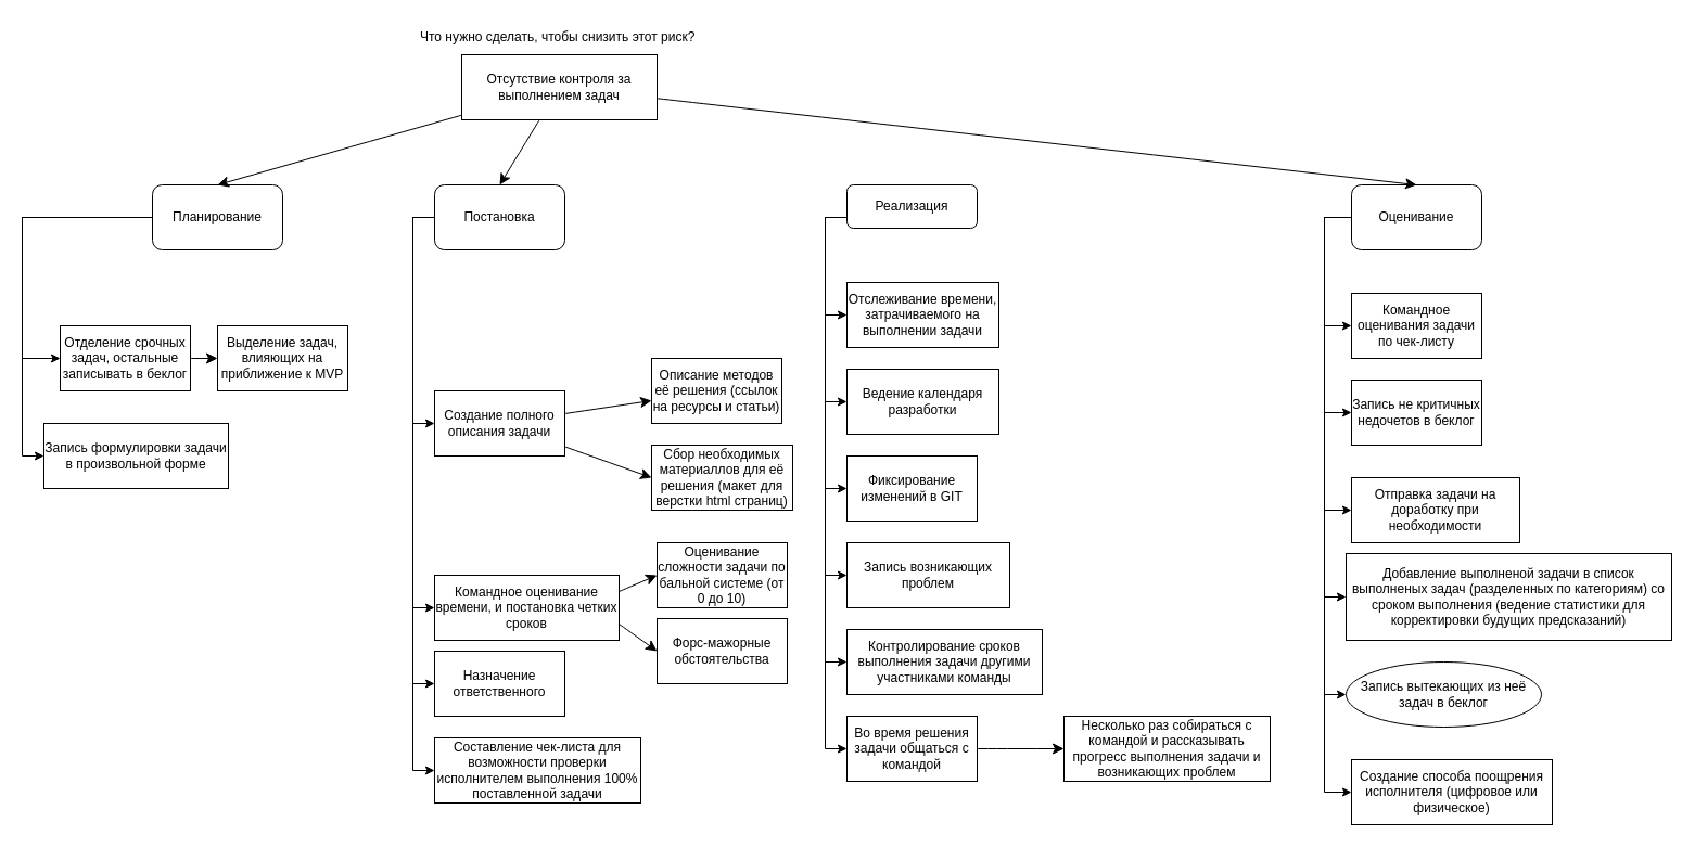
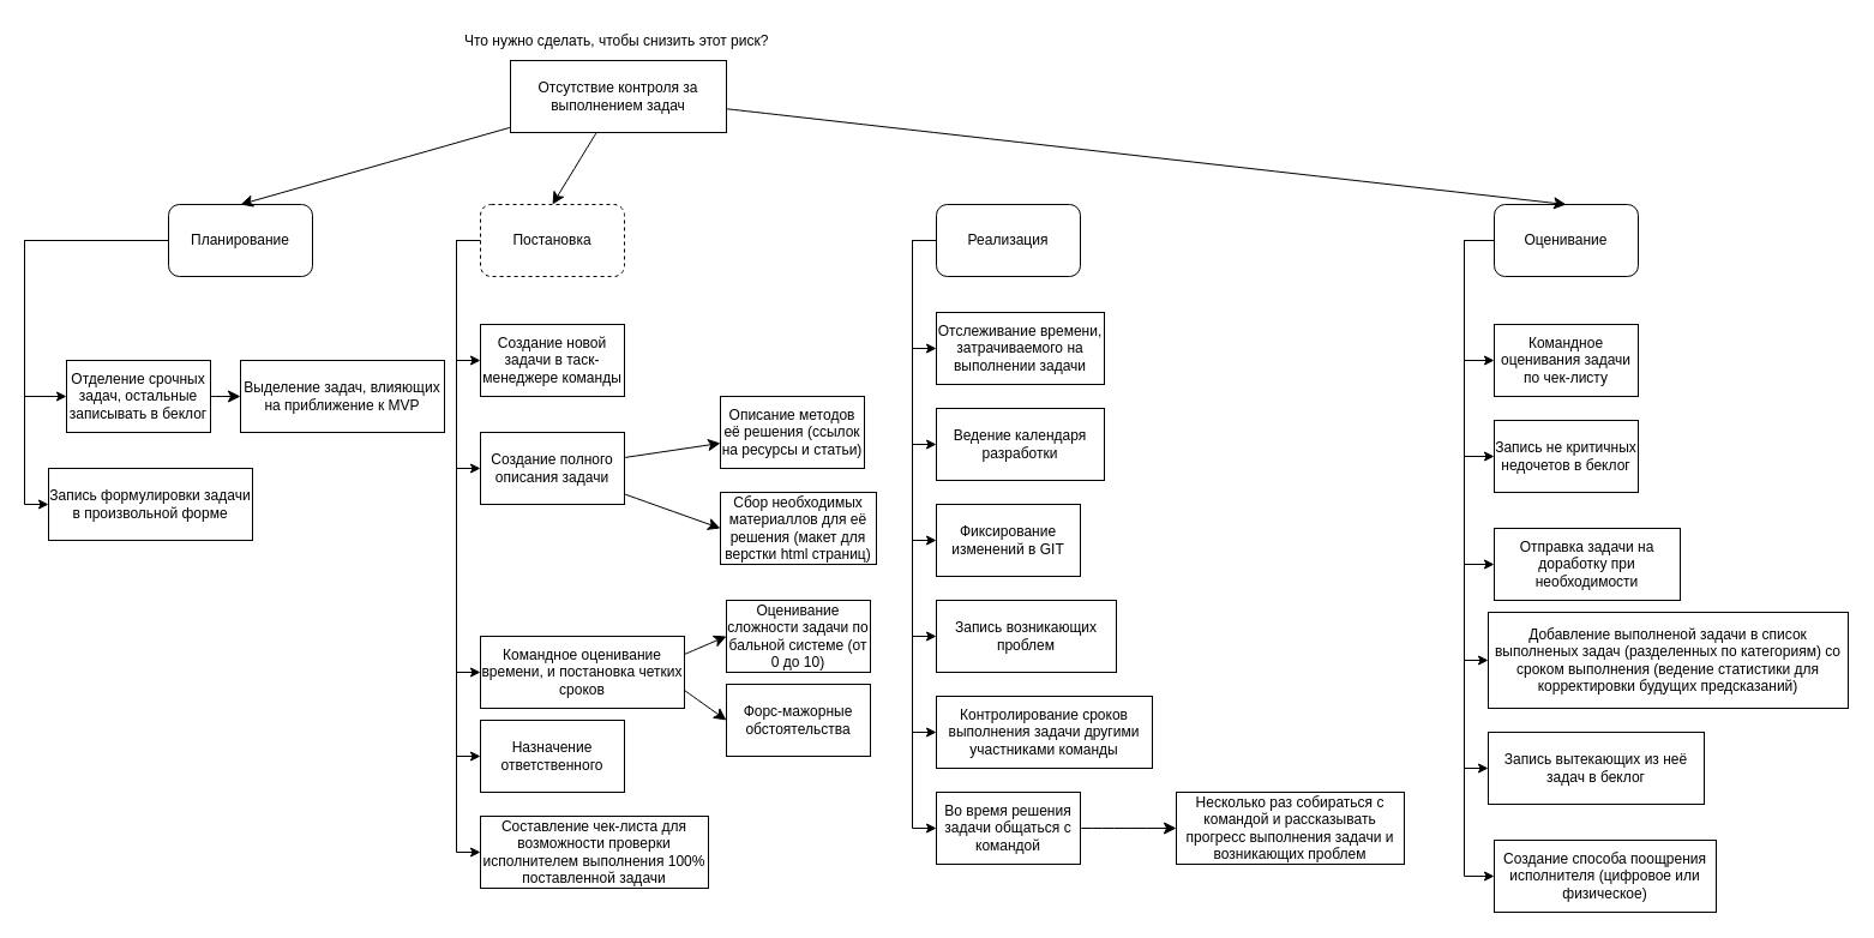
- <mxCell id="17" value="Реализация" style="rounded=1;whiteSpace=wrap;html=1;" parent="1" vertex="1"><mxGeometry x="780" y="170" width="120" height="40" as="geometry" /></mxCell>
+ <mxCell id="17" value="Реализация" style="rounded=1;whiteSpace=wrap;html=1;" parent="1" vertex="1"><mxGeometry x="780" y="170" width="120" height="60" as="geometry" /></mxCell>
- <mxCell id="10" value="Постановка" style="rounded=1;whiteSpace=wrap;html=1;" parent="1" vertex="1"><mxGeometry x="400" y="170" width="120" height="60" as="geometry" /></mxCell>
+ <mxCell id="10" value="Постановка" style="rounded=1;whiteSpace=wrap;html=1;dashed=1;" parent="1" vertex="1"><mxGeometry x="400" y="170" width="120" height="60" as="geometry" /></mxCell>
+ <mxCell id="5" style="edgeStyle=orthogonalEdgeStyle;rounded=0;orthogonalLoop=1;jettySize=auto;html=1;entryX=0;entryY=0.5;entryDx=0;entryDy=0;" edge="1" parent="1" source="10" target="29"><mxGeometry relative="1" as="geometry"><Array as="points"><mxPoint x="380" y="200" /><mxPoint x="380" y="300" /></Array></mxGeometry></mxCell>
+ <mxCell id="29" value="Создание новой задачи в таск-менеджере команды" style="rounded=0;whiteSpace=wrap;html=1;" parent="1" vertex="1"><mxGeometry x="400" y="270" width="120" height="60" as="geometry" /></mxCell>
- <mxCell id="41" value="Выделение задач, влияющих на приближение к MVP" style="rounded=0;whiteSpace=wrap;html=1;" parent="1" vertex="1"><mxGeometry x="200" y="300" width="120" height="60" as="geometry" /></mxCell>
+ <mxCell id="41" value="Выделение задач, влияющих на приближение к MVP" style="rounded=0;whiteSpace=wrap;html=1;" parent="1" vertex="1"><mxGeometry x="200" y="300" width="170" height="60" as="geometry" /></mxCell>
- <mxCell id="54" value="Запись вытекающих из неё задач в беклог" style="ellipse;whiteSpace=wrap;html=1;" parent="1" vertex="1"><mxGeometry x="1240" y="610" width="180" height="60" as="geometry" /></mxCell>
+ <mxCell id="54" value="Запись вытекающих из неё задач в беклог" style="rounded=0;whiteSpace=wrap;html=1;" parent="1" vertex="1"><mxGeometry x="1240" y="610" width="180" height="60" as="geometry" /></mxCell>
